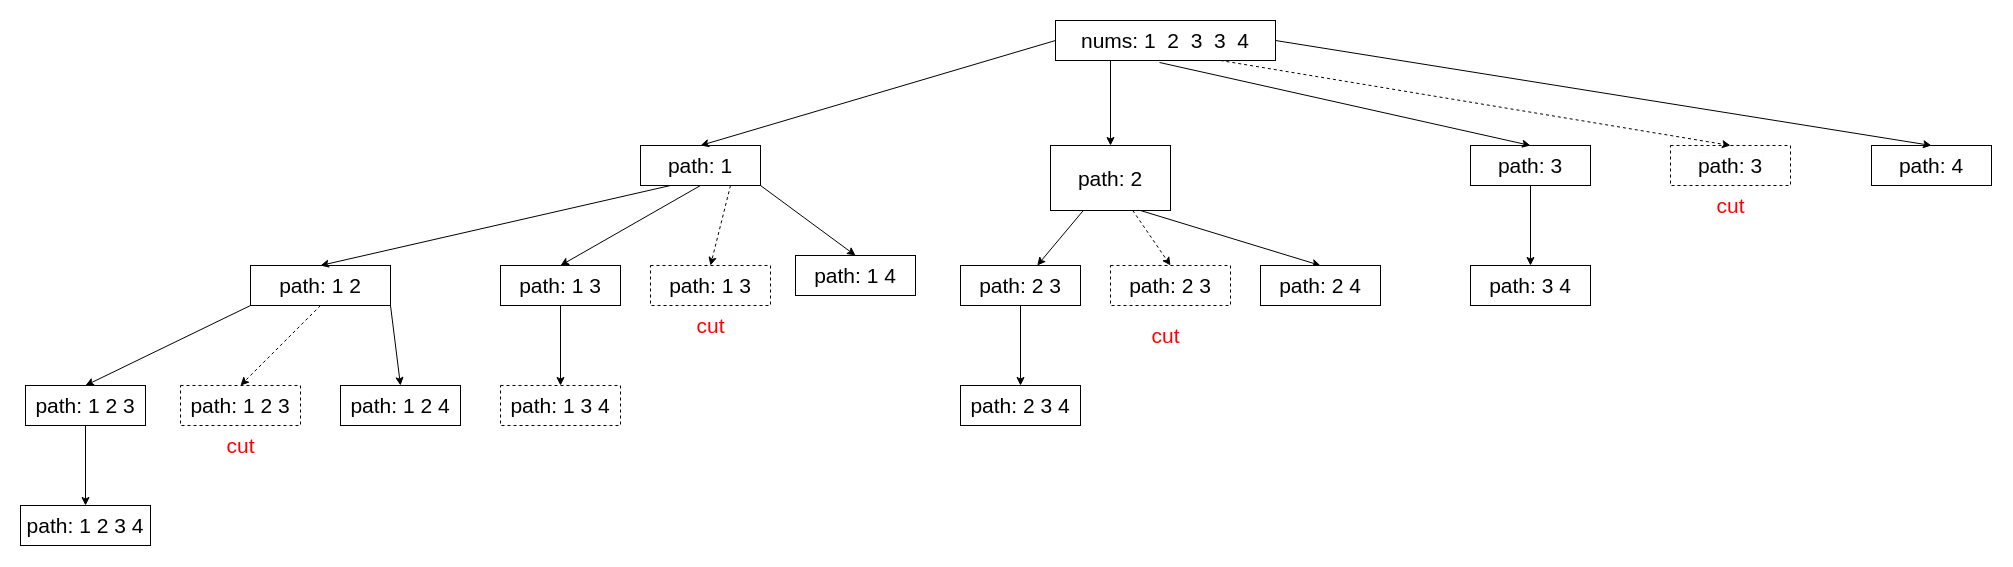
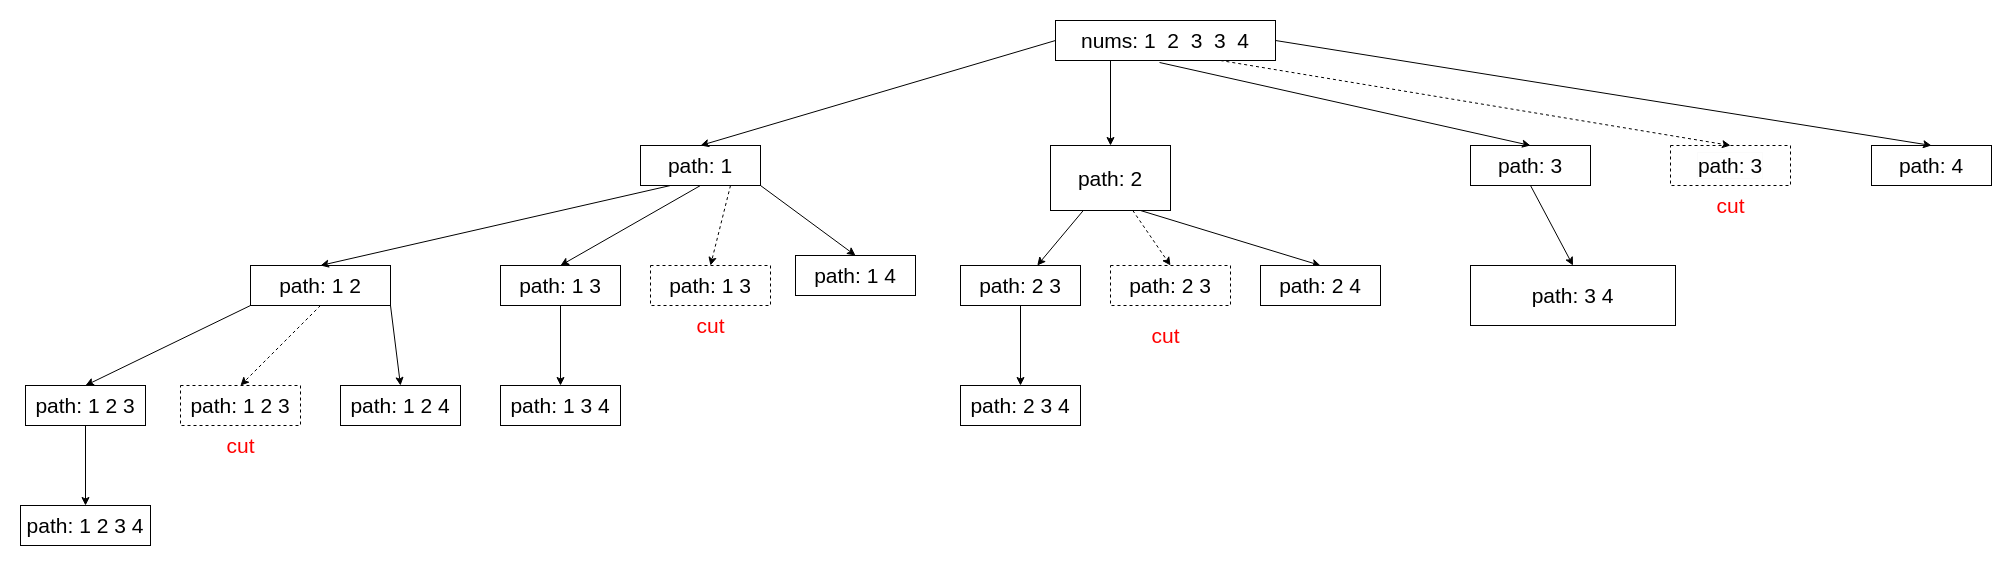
- <mxCell id="40" value="&lt;font style=&quot;font-size: 21px;&quot;&gt;path: 3 4&lt;/font&gt;" style="rounded=0;whiteSpace=wrap;html=1;" vertex="1" parent="1"><mxGeometry x="1470" y="265" width="120" height="40" as="geometry" /></mxCell>
+ <mxCell id="40" value="&lt;font style=&quot;font-size: 21px;&quot;&gt;path: 3 4&lt;/font&gt;" style="rounded=0;whiteSpace=wrap;html=1;" vertex="1" parent="1"><mxGeometry x="1470" y="265" width="205" height="60" as="geometry" /></mxCell>
- <mxCell id="33" value="&lt;font style=&quot;font-size: 21px;&quot;&gt;path: 1 3 4&lt;/font&gt;" style="rounded=0;whiteSpace=wrap;html=1;dashed=1;" vertex="1" parent="1"><mxGeometry x="500" y="385" width="120" height="40" as="geometry" /></mxCell>
+ <mxCell id="33" value="&lt;font style=&quot;font-size: 21px;&quot;&gt;path: 1 3 4&lt;/font&gt;" style="rounded=0;whiteSpace=wrap;html=1;" vertex="1" parent="1"><mxGeometry x="500" y="385" width="120" height="40" as="geometry" /></mxCell>
